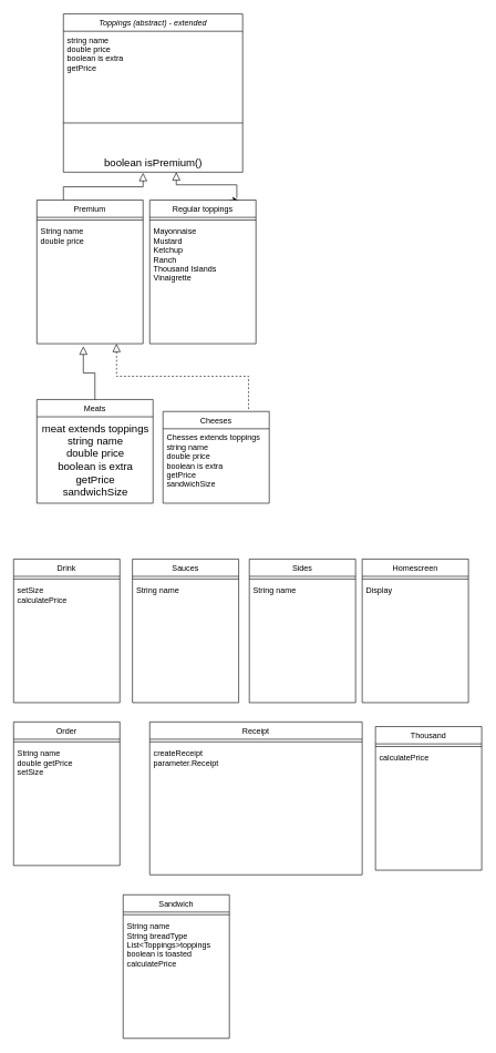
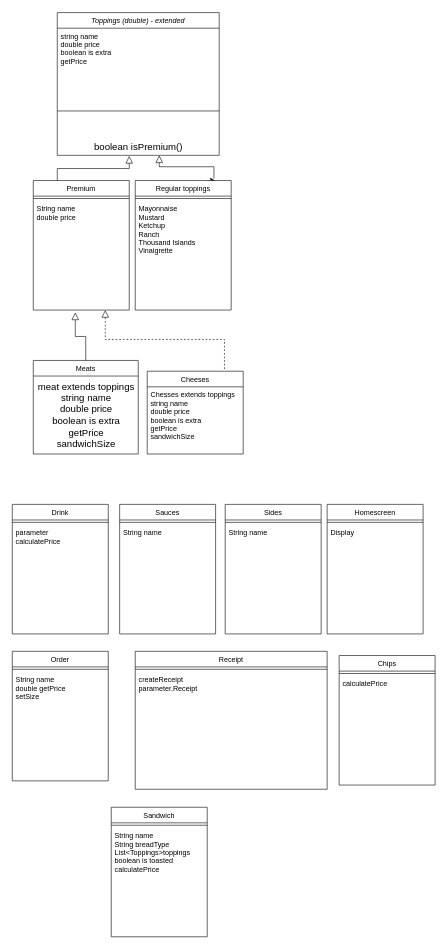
- <mxCell id="2" value="Toppings (abstract) - extended" style="swimlane;fontStyle=2;align=center;verticalAlign=top;childLayout=stackLayout;horizontal=1;startSize=26;horizontalStack=0;resizeParent=1;resizeLast=0;collapsible=1;marginBottom=0;rounded=0;shadow=0;strokeWidth=1;" parent="1" vertex="1"><mxGeometry x="95" y="20" width="270" height="238" as="geometry"><mxRectangle x="230" y="140" width="160" height="26" as="alternateBounds" /></mxGeometry></mxCell>
+ <mxCell id="2" value="Toppings (double) - extended" style="swimlane;fontStyle=2;align=center;verticalAlign=top;childLayout=stackLayout;horizontal=1;startSize=26;horizontalStack=0;resizeParent=1;resizeLast=0;collapsible=1;marginBottom=0;rounded=0;shadow=0;strokeWidth=1;" parent="1" vertex="1"><mxGeometry x="95" y="20" width="270" height="238" as="geometry"><mxRectangle x="230" y="140" width="160" height="26" as="alternateBounds" /></mxGeometry></mxCell>
- <mxCell id="39" value="setSize&#10;calculatePrice" style="text;align=left;verticalAlign=top;spacingLeft=4;spacingRight=4;overflow=hidden;rotatable=0;points=[[0,0.5],[1,0.5]];portConstraint=eastwest;" vertex="1" parent="37"><mxGeometry y="34" width="160" height="94" as="geometry" /></mxCell>
+ <mxCell id="39" value="parameter&#10;calculatePrice" style="text;align=left;verticalAlign=top;spacingLeft=4;spacingRight=4;overflow=hidden;rotatable=0;points=[[0,0.5],[1,0.5]];portConstraint=eastwest;" vertex="1" parent="37"><mxGeometry y="34" width="160" height="94" as="geometry" /></mxCell>
- <mxCell id="28" value="Thousand" style="swimlane;fontStyle=0;align=center;verticalAlign=top;childLayout=stackLayout;horizontal=1;startSize=26;horizontalStack=0;resizeParent=1;resizeLast=0;collapsible=1;marginBottom=0;rounded=0;shadow=0;strokeWidth=1;" vertex="1" parent="1"><mxGeometry x="565" y="1092" width="160" height="216" as="geometry"><mxRectangle x="450" y="90" width="160" height="26" as="alternateBounds" /></mxGeometry></mxCell>
+ <mxCell id="28" value="Chips" style="swimlane;fontStyle=0;align=center;verticalAlign=top;childLayout=stackLayout;horizontal=1;startSize=26;horizontalStack=0;resizeParent=1;resizeLast=0;collapsible=1;marginBottom=0;rounded=0;shadow=0;strokeWidth=1;" vertex="1" parent="1"><mxGeometry x="565" y="1092" width="160" height="216" as="geometry"><mxRectangle x="450" y="90" width="160" height="26" as="alternateBounds" /></mxGeometry></mxCell>
